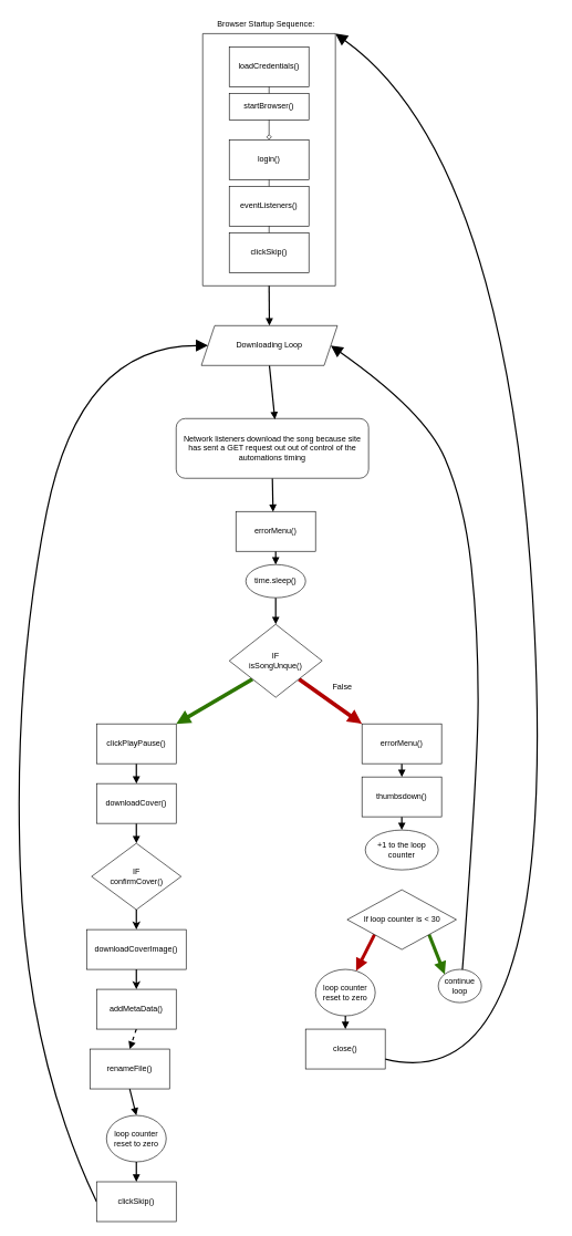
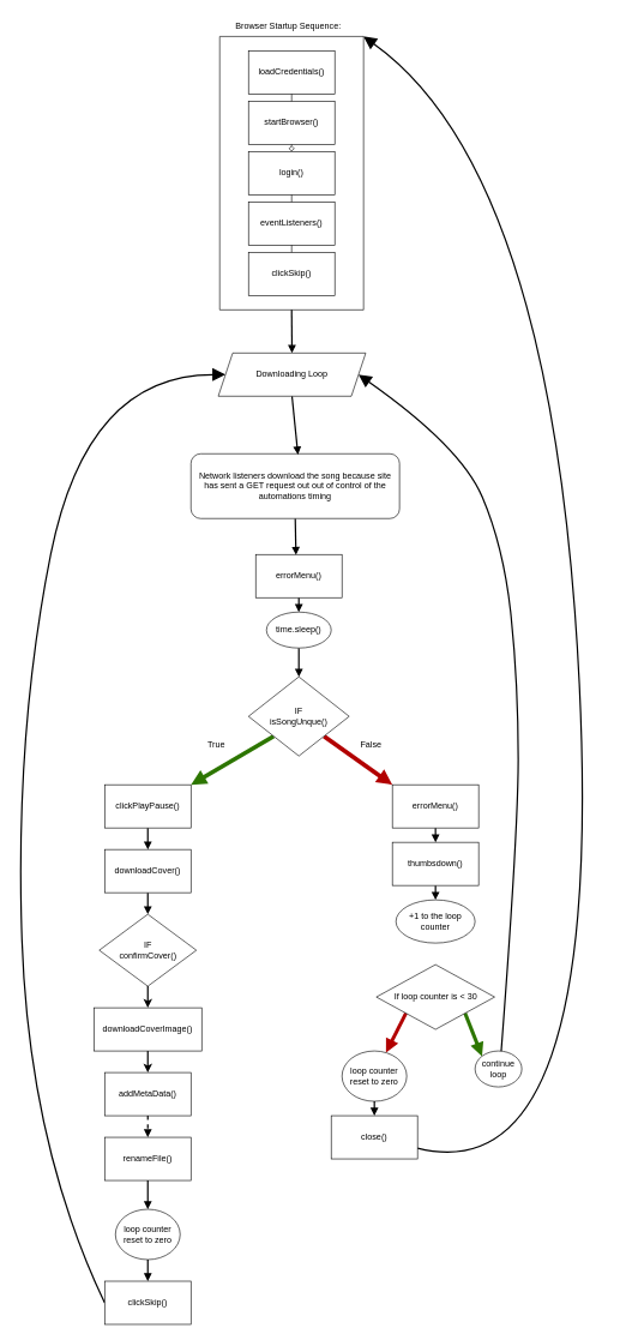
- <mxCell id="22" value="startBrowser()" style="whiteSpace=wrap;html=1;" parent="20" vertex="1"><mxGeometry x="40" y="90" width="120" height="40" as="geometry" /></mxCell>
+ <mxCell id="22" value="startBrowser()" style="whiteSpace=wrap;html=1;" parent="20" vertex="1"><mxGeometry x="40" y="90" width="120" height="60" as="geometry" /></mxCell>
+ <mxCell id="35" value="True" style="text;html=1;align=center;verticalAlign=middle;resizable=0;points=[];autosize=1;strokeColor=none;fillColor=none;" parent="1" vertex="1"><mxGeometry x="275" y="1020" width="50" height="30" as="geometry" /></mxCell>
- <mxCell id="11" value="renameFile()" style="whiteSpace=wrap;html=1;" parent="1" vertex="1"><mxGeometry x="135" y="1580" width="120" height="60" as="geometry" /></mxCell>
+ <mxCell id="11" value="renameFile()" style="whiteSpace=wrap;html=1;" parent="1" vertex="1"><mxGeometry x="145" y="1580" width="120" height="60" as="geometry" /></mxCell>
